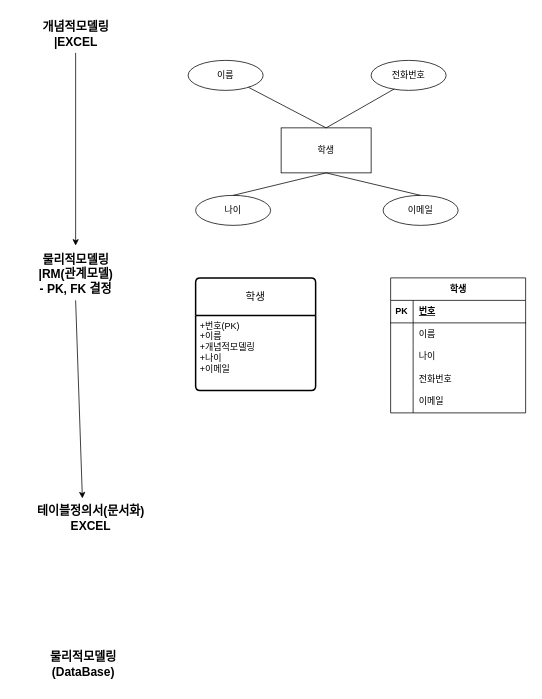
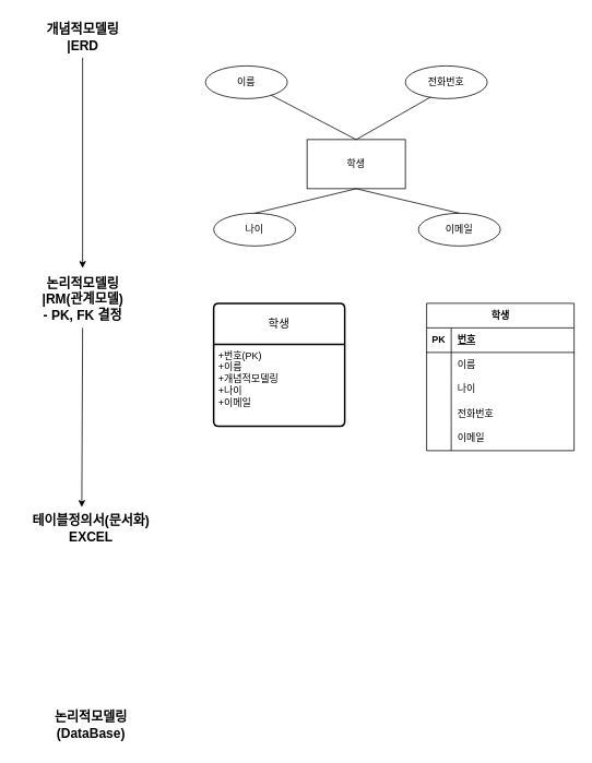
- <mxCell id="29" value="&lt;b&gt;&lt;font style=&quot;font-size: 16px;&quot;&gt;개념적모델링&lt;br&gt;|EXCEL&lt;/font&gt;&lt;/b&gt;" style="text;html=1;align=center;verticalAlign=middle;resizable=0;points=[];autosize=1;strokeColor=none;fillColor=none;" vertex="1" parent="1"><mxGeometry x="40" y="20" width="120" height="50" as="geometry" /></mxCell>
+ <mxCell id="29" value="&lt;b&gt;&lt;font style=&quot;font-size: 16px;&quot;&gt;개념적모델링&lt;br&gt;|ERD&lt;/font&gt;&lt;/b&gt;" style="text;html=1;align=center;verticalAlign=middle;resizable=0;points=[];autosize=1;strokeColor=none;fillColor=none;" vertex="1" parent="1"><mxGeometry x="40" y="20" width="120" height="50" as="geometry" /></mxCell>
- <mxCell id="30" value="&lt;b&gt;&lt;font style=&quot;font-size: 16px;&quot;&gt;물리적모델링&lt;br&gt;|RM(관계모델)&lt;br&gt;- PK, FK 결정&lt;br&gt;&lt;/font&gt;&lt;/b&gt;" style="text;html=1;align=center;verticalAlign=middle;resizable=0;points=[];autosize=1;strokeColor=none;fillColor=none;" vertex="1" parent="1"><mxGeometry x="35" y="330" width="130" height="70" as="geometry" /></mxCell>
+ <mxCell id="30" value="&lt;b&gt;&lt;font style=&quot;font-size: 16px;&quot;&gt;논리적모델링&lt;br&gt;|RM(관계모델)&lt;br&gt;- PK, FK 결정&lt;br&gt;&lt;/font&gt;&lt;/b&gt;" style="text;html=1;align=center;verticalAlign=middle;resizable=0;points=[];autosize=1;strokeColor=none;fillColor=none;" vertex="1" parent="1"><mxGeometry x="35" y="330" width="130" height="70" as="geometry" /></mxCell>
- <mxCell id="31" value="&lt;b&gt;&lt;font style=&quot;font-size: 16px;&quot;&gt;테이블정의서(문서화)&lt;br&gt;EXCEL&lt;br&gt;&lt;/font&gt;&lt;/b&gt;" style="text;html=1;align=center;verticalAlign=middle;resizable=0;points=[];autosize=1;strokeColor=none;fillColor=none;" vertex="1" parent="1"><mxGeometry x="30" y="665" width="180" height="50" as="geometry" /></mxCell>
+ <mxCell id="31" value="&lt;b&gt;&lt;font style=&quot;font-size: 16px;&quot;&gt;테이블정의서(문서화)&lt;br&gt;EXCEL&lt;br&gt;&lt;/font&gt;&lt;/b&gt;" style="text;html=1;align=center;verticalAlign=middle;resizable=0;points=[];autosize=1;strokeColor=none;fillColor=none;" vertex="1" parent="1"><mxGeometry y="620" width="180" height="50" as="geometry" x="20" /></mxCell>
- <mxCell id="32" value="&lt;b&gt;&lt;font style=&quot;font-size: 16px;&quot;&gt;물리적모델링&lt;br&gt;(DataBase)&lt;br&gt;&lt;/font&gt;&lt;/b&gt;" style="text;html=1;align=center;verticalAlign=middle;resizable=0;points=[];autosize=1;strokeColor=none;fillColor=none;" vertex="1" parent="1"><mxGeometry x="50" y="860" width="120" height="50" as="geometry" /></mxCell>
+ <mxCell id="32" value="&lt;b&gt;&lt;font style=&quot;font-size: 16px;&quot;&gt;논리적모델링&lt;br&gt;(DataBase)&lt;br&gt;&lt;/font&gt;&lt;/b&gt;" style="text;html=1;align=center;verticalAlign=middle;resizable=0;points=[];autosize=1;strokeColor=none;fillColor=none;" vertex="1" parent="1"><mxGeometry x="50" y="860" width="120" height="50" as="geometry" /></mxCell>
